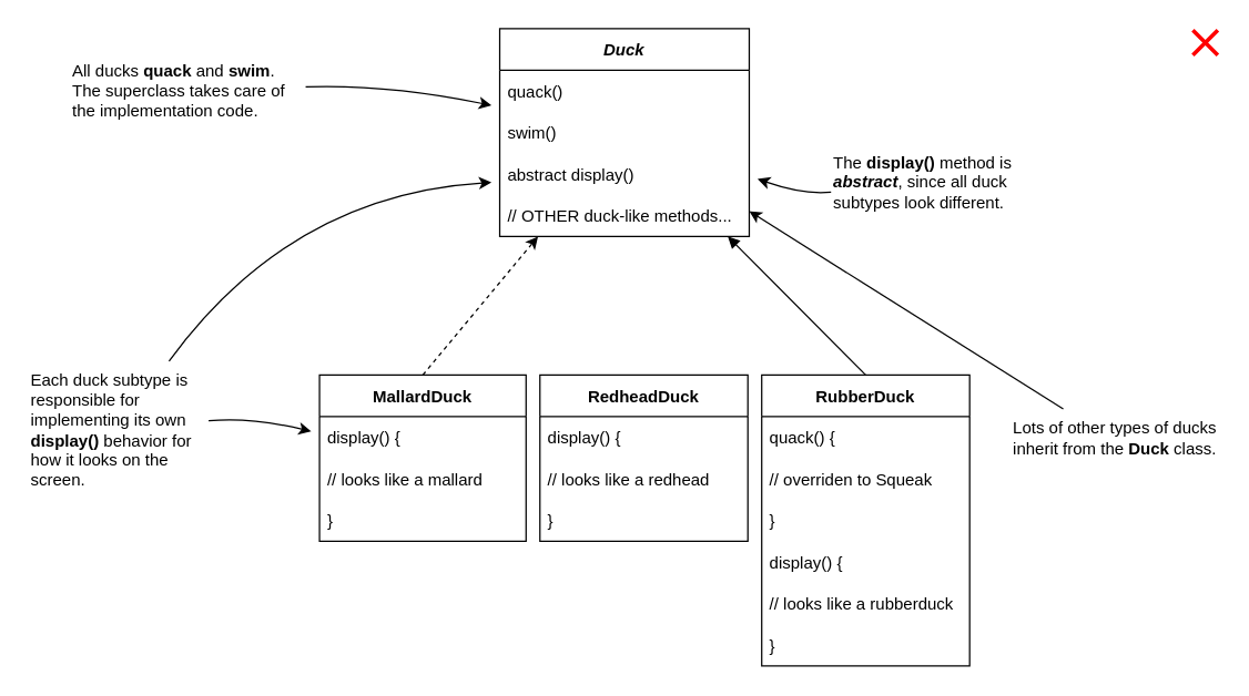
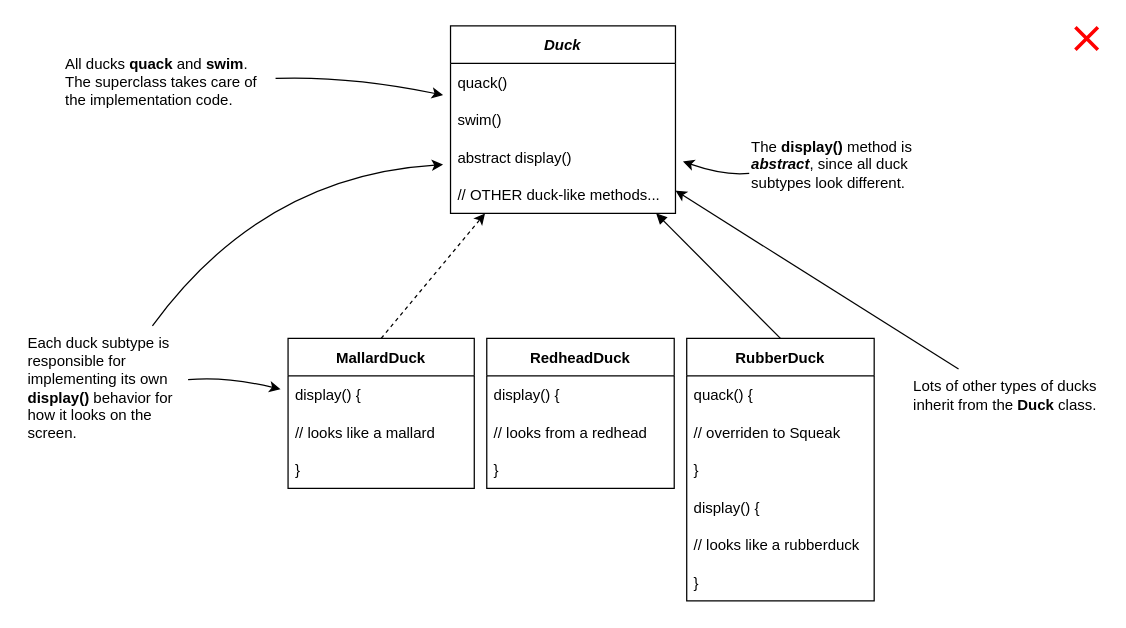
- <mxCell id="13" value="// looks like a redhead" style="text;strokeColor=none;fillColor=none;align=left;verticalAlign=middle;spacingLeft=4;spacingRight=4;overflow=hidden;points=[[0,0.5],[1,0.5]];portConstraint=eastwest;rotatable=0;" parent="11" vertex="1"><mxGeometry y="60" width="150" height="30" as="geometry" /></mxCell>
+ <mxCell id="13" value="// looks from a redhead" style="text;strokeColor=none;fillColor=none;align=left;verticalAlign=middle;spacingLeft=4;spacingRight=4;overflow=hidden;points=[[0,0.5],[1,0.5]];portConstraint=eastwest;rotatable=0;" parent="11" vertex="1"><mxGeometry y="60" width="150" height="30" as="geometry" /></mxCell>
